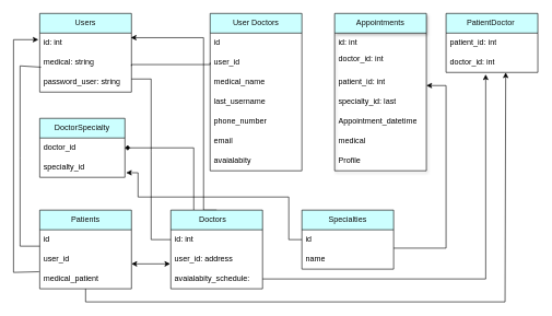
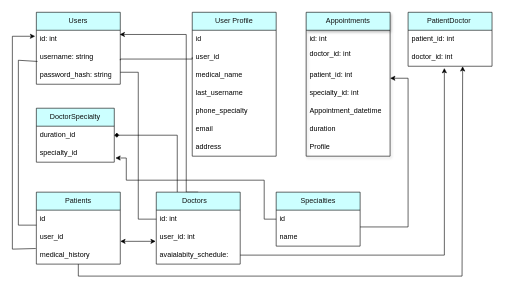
- <mxCell id="27" value="&lt;font color=&quot;#100f0f&quot;&gt;User Doctors&lt;/font&gt;" style="swimlane;fontStyle=0;childLayout=stackLayout;horizontal=1;startSize=30;horizontalStack=0;resizeParent=1;resizeParentMax=0;resizeLast=0;collapsible=1;marginBottom=0;whiteSpace=wrap;html=1;fillColor=#CCFFFF;" parent="1" vertex="1"><mxGeometry x="320" y="20" width="140" height="240" as="geometry"><mxRectangle x="70" y="110" width="60" height="30" as="alternateBounds" /></mxGeometry></mxCell>
+ <mxCell id="27" value="&lt;font color=&quot;#100f0f&quot;&gt;User Profile&lt;/font&gt;" style="swimlane;fontStyle=0;childLayout=stackLayout;horizontal=1;startSize=30;horizontalStack=0;resizeParent=1;resizeParentMax=0;resizeLast=0;collapsible=1;marginBottom=0;whiteSpace=wrap;html=1;fillColor=#CCFFFF;" parent="1" vertex="1"><mxGeometry x="320" y="20" width="140" height="240" as="geometry"><mxRectangle x="70" y="110" width="60" height="30" as="alternateBounds" /></mxGeometry></mxCell>
- <mxCell id="25" value="medical: string" style="text;strokeColor=none;fillColor=none;align=left;verticalAlign=middle;spacingLeft=4;spacingRight=4;overflow=hidden;points=[[0,0.5],[1,0.5]];portConstraint=eastwest;rotatable=0;whiteSpace=wrap;html=1;" parent="23" vertex="1"><mxGeometry y="60" width="140" height="30" as="geometry" /></mxCell>
+ <mxCell id="25" value="username: string" style="text;strokeColor=none;fillColor=none;align=left;verticalAlign=middle;spacingLeft=4;spacingRight=4;overflow=hidden;points=[[0,0.5],[1,0.5]];portConstraint=eastwest;rotatable=0;whiteSpace=wrap;html=1;" parent="23" vertex="1"><mxGeometry y="60" width="140" height="30" as="geometry" /></mxCell>
- <mxCell id="26" value="password_user: string" style="text;strokeColor=none;fillColor=none;align=left;verticalAlign=middle;spacingLeft=4;spacingRight=4;overflow=hidden;points=[[0,0.5],[1,0.5]];portConstraint=eastwest;rotatable=0;whiteSpace=wrap;html=1;" parent="23" vertex="1"><mxGeometry y="90" width="140" height="30" as="geometry" /></mxCell>
+ <mxCell id="26" value="password_hash: string" style="text;strokeColor=none;fillColor=none;align=left;verticalAlign=middle;spacingLeft=4;spacingRight=4;overflow=hidden;points=[[0,0.5],[1,0.5]];portConstraint=eastwest;rotatable=0;whiteSpace=wrap;html=1;" parent="23" vertex="1"><mxGeometry y="90" width="140" height="30" as="geometry" /></mxCell>
- <mxCell id="6" value="&lt;div&gt;specialty_id: last&lt;/div&gt;" style="text;strokeColor=none;fillColor=none;align=left;verticalAlign=middle;spacingLeft=4;spacingRight=4;overflow=hidden;points=[[0,0.5],[1,0.5]];portConstraint=eastwest;rotatable=0;whiteSpace=wrap;html=1;shadow=1;" parent="2" vertex="1"><mxGeometry y="120" width="140" height="30" as="geometry" /></mxCell>
+ <mxCell id="6" value="&lt;div&gt;specialty_id: int&lt;/div&gt;" style="text;strokeColor=none;fillColor=none;align=left;verticalAlign=middle;spacingLeft=4;spacingRight=4;overflow=hidden;points=[[0,0.5],[1,0.5]];portConstraint=eastwest;rotatable=0;whiteSpace=wrap;html=1;shadow=1;" parent="2" vertex="1"><mxGeometry y="120" width="140" height="30" as="geometry" /></mxCell>
- <mxCell id="32" value="phone_number" style="text;strokeColor=none;fillColor=none;align=left;verticalAlign=middle;spacingLeft=4;spacingRight=4;overflow=hidden;points=[[0,0.5],[1,0.5]];portConstraint=eastwest;rotatable=0;whiteSpace=wrap;html=1;" parent="27" vertex="1"><mxGeometry y="150" width="140" height="30" as="geometry" /></mxCell>
+ <mxCell id="32" value="phone_specialty" style="text;strokeColor=none;fillColor=none;align=left;verticalAlign=middle;spacingLeft=4;spacingRight=4;overflow=hidden;points=[[0,0.5],[1,0.5]];portConstraint=eastwest;rotatable=0;whiteSpace=wrap;html=1;" parent="27" vertex="1"><mxGeometry y="150" width="140" height="30" as="geometry" /></mxCell>
- <mxCell id="8" value="medical&amp;nbsp;" style="text;strokeColor=none;fillColor=none;align=left;verticalAlign=middle;spacingLeft=4;spacingRight=4;overflow=hidden;points=[[0,0.5],[1,0.5]];portConstraint=eastwest;rotatable=0;whiteSpace=wrap;html=1;shadow=1;" parent="2" vertex="1"><mxGeometry y="180" width="140" height="30" as="geometry" /></mxCell>
+ <mxCell id="8" value="duration&amp;nbsp;" style="text;strokeColor=none;fillColor=none;align=left;verticalAlign=middle;spacingLeft=4;spacingRight=4;overflow=hidden;points=[[0,0.5],[1,0.5]];portConstraint=eastwest;rotatable=0;whiteSpace=wrap;html=1;shadow=1;" parent="2" vertex="1"><mxGeometry y="180" width="140" height="30" as="geometry" /></mxCell>
- <mxCell id="39" value="doctor_id" style="text;strokeColor=none;fillColor=none;align=left;verticalAlign=middle;spacingLeft=4;spacingRight=4;overflow=hidden;points=[[0,0.5],[1,0.5]];portConstraint=eastwest;rotatable=0;whiteSpace=wrap;html=1;" parent="38" vertex="1"><mxGeometry y="30" width="130" height="30" as="geometry" /></mxCell>
+ <mxCell id="39" value="duration_id" style="text;strokeColor=none;fillColor=none;align=left;verticalAlign=middle;spacingLeft=4;spacingRight=4;overflow=hidden;points=[[0,0.5],[1,0.5]];portConstraint=eastwest;rotatable=0;whiteSpace=wrap;html=1;" parent="38" vertex="1"><mxGeometry y="30" width="130" height="30" as="geometry" /></mxCell>
- <mxCell id="34" value="avaialabity" style="text;strokeColor=none;fillColor=none;align=left;verticalAlign=middle;spacingLeft=4;spacingRight=4;overflow=hidden;points=[[0,0.5],[1,0.5]];portConstraint=eastwest;rotatable=0;whiteSpace=wrap;html=1;" parent="27" vertex="1"><mxGeometry y="210" width="140" height="30" as="geometry" /></mxCell>
+ <mxCell id="34" value="address" style="text;strokeColor=none;fillColor=none;align=left;verticalAlign=middle;spacingLeft=4;spacingRight=4;overflow=hidden;points=[[0,0.5],[1,0.5]];portConstraint=eastwest;rotatable=0;whiteSpace=wrap;html=1;" parent="27" vertex="1"><mxGeometry y="210" width="140" height="30" as="geometry" /></mxCell>
- <mxCell id="14" value="user_id: address" style="text;strokeColor=none;fillColor=none;align=left;verticalAlign=middle;spacingLeft=4;spacingRight=4;overflow=hidden;points=[[0,0.5],[1,0.5]];portConstraint=eastwest;rotatable=0;whiteSpace=wrap;html=1;" parent="12" vertex="1"><mxGeometry y="60" width="140" height="30" as="geometry" /></mxCell>
+ <mxCell id="14" value="user_id: int" style="text;strokeColor=none;fillColor=none;align=left;verticalAlign=middle;spacingLeft=4;spacingRight=4;overflow=hidden;points=[[0,0.5],[1,0.5]];portConstraint=eastwest;rotatable=0;whiteSpace=wrap;html=1;" parent="12" vertex="1"><mxGeometry y="60" width="140" height="30" as="geometry" /></mxCell>
- <mxCell id="19" value="medical_patient&amp;nbsp;" style="text;strokeColor=none;fillColor=none;align=left;verticalAlign=middle;spacingLeft=4;spacingRight=4;overflow=hidden;points=[[0,0.5],[1,0.5]];portConstraint=eastwest;rotatable=0;whiteSpace=wrap;html=1;" parent="16" vertex="1"><mxGeometry y="90" width="140" height="30" as="geometry" /></mxCell>
+ <mxCell id="19" value="medical_history&amp;nbsp;" style="text;strokeColor=none;fillColor=none;align=left;verticalAlign=middle;spacingLeft=4;spacingRight=4;overflow=hidden;points=[[0,0.5],[1,0.5]];portConstraint=eastwest;rotatable=0;whiteSpace=wrap;html=1;" parent="16" vertex="1"><mxGeometry y="90" width="140" height="30" as="geometry" /></mxCell>
